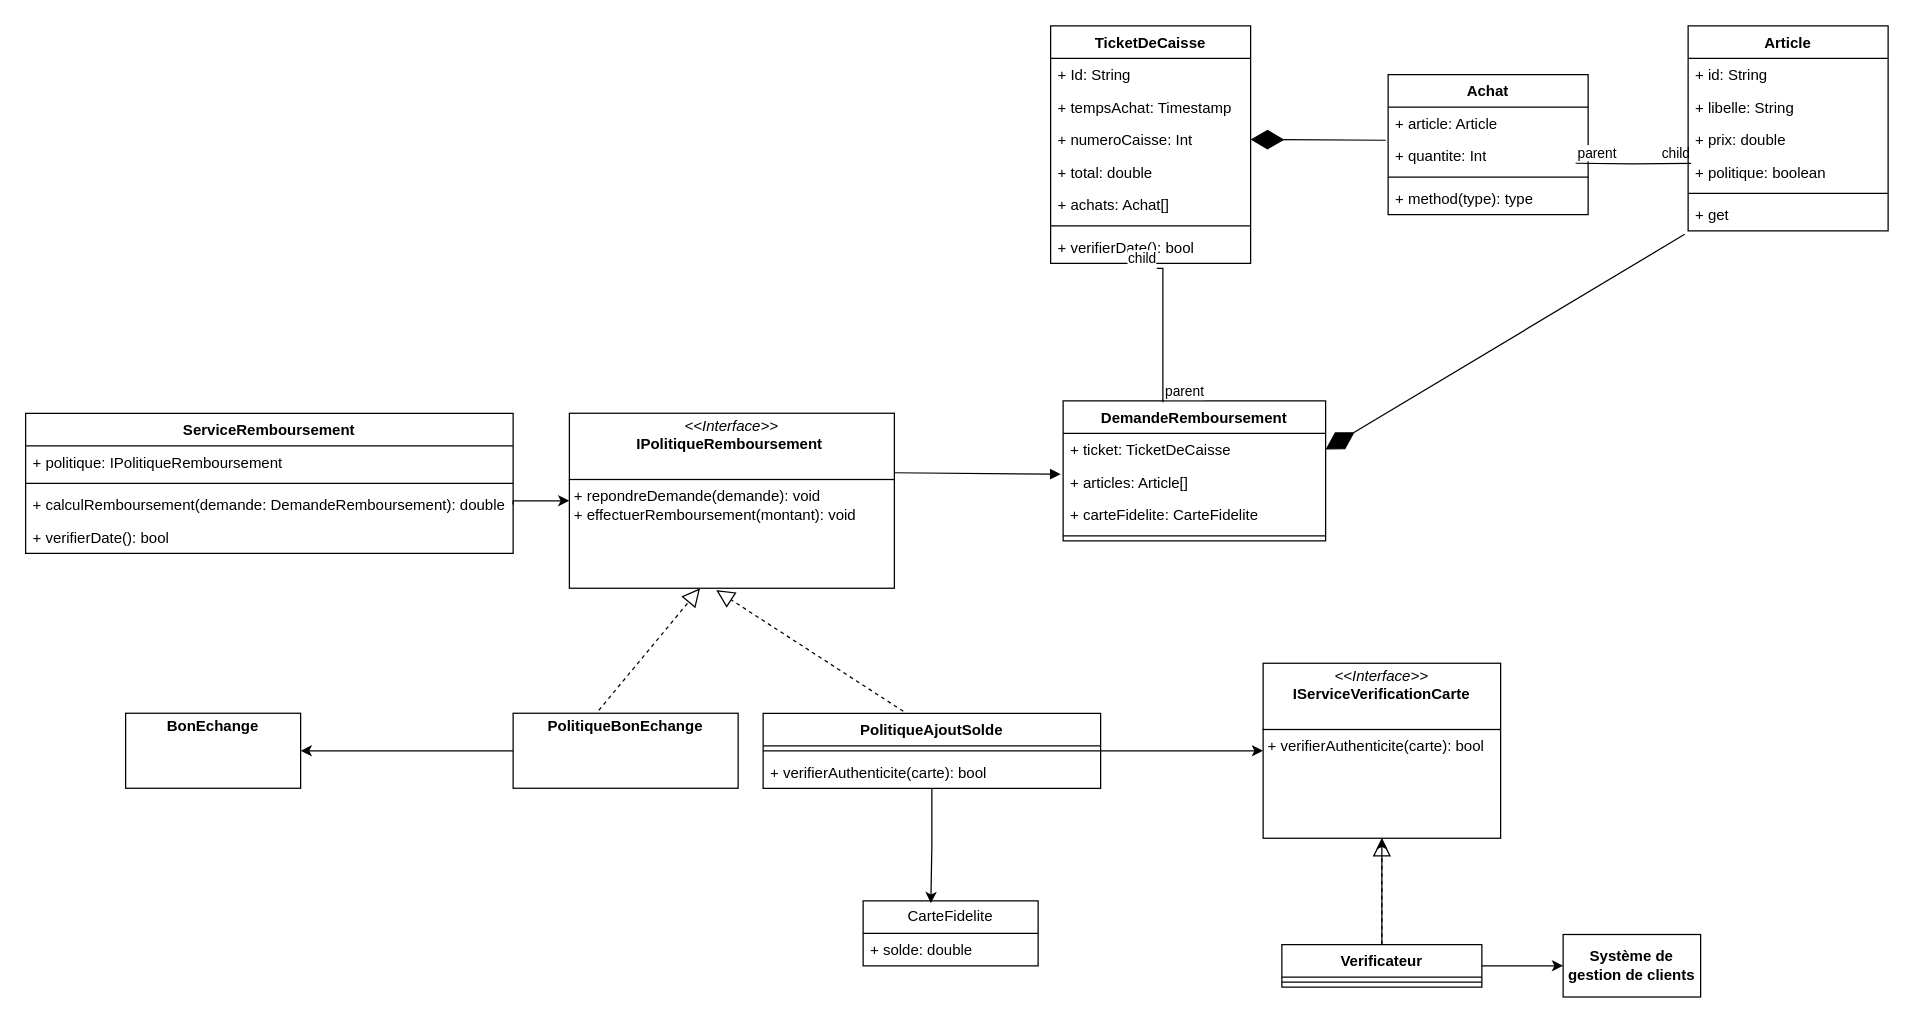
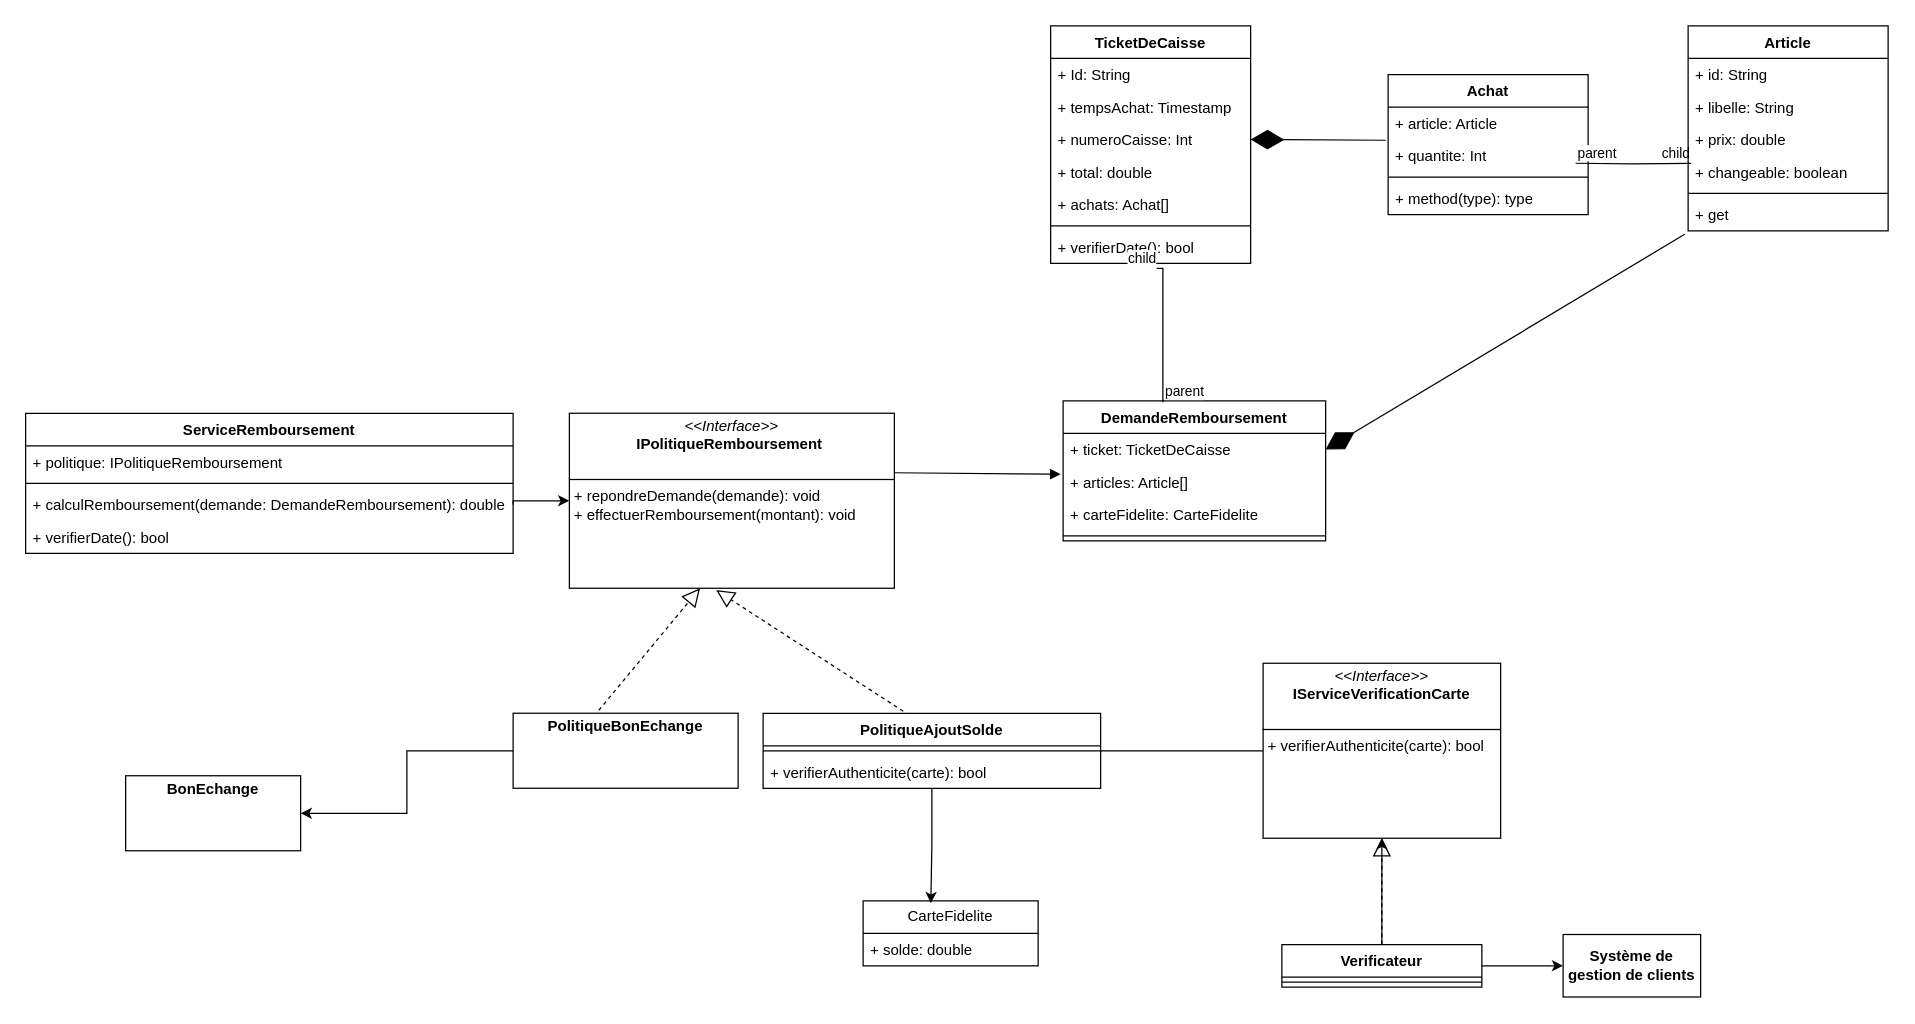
- <mxCell id="22" value="+ politique: boolean" style="text;strokeColor=none;fillColor=none;align=left;verticalAlign=top;spacingLeft=4;spacingRight=4;overflow=hidden;rotatable=0;points=[[0,0.5],[1,0.5]];portConstraint=eastwest;whiteSpace=wrap;html=1;" vertex="1" parent="18"><mxGeometry y="104" width="160" height="26" as="geometry" /></mxCell>
+ <mxCell id="22" value="+ changeable: boolean" style="text;strokeColor=none;fillColor=none;align=left;verticalAlign=top;spacingLeft=4;spacingRight=4;overflow=hidden;rotatable=0;points=[[0,0.5],[1,0.5]];portConstraint=eastwest;whiteSpace=wrap;html=1;" vertex="1" parent="18"><mxGeometry y="104" width="160" height="26" as="geometry" /></mxCell>
- <mxCell id="42" value="&lt;p style=&quot;margin:0px;margin-top:4px;text-align:center;&quot;&gt;&lt;b&gt;BonEchange&lt;/b&gt;&lt;/p&gt;" style="verticalAlign=top;align=left;overflow=fill;html=1;whiteSpace=wrap;" vertex="1" parent="1"><mxGeometry x="100" y="570" width="140" height="60" as="geometry" /></mxCell>
+ <mxCell id="42" value="&lt;p style=&quot;margin:0px;margin-top:4px;text-align:center;&quot;&gt;&lt;b&gt;BonEchange&lt;/b&gt;&lt;/p&gt;" style="verticalAlign=top;align=left;overflow=fill;html=1;whiteSpace=wrap;" vertex="1" parent="1"><mxGeometry x="100" y="620" width="140" height="60" as="geometry" /></mxCell>
- <mxCell id="45" style="edgeStyle=orthogonalEdgeStyle;rounded=0;orthogonalLoop=1;jettySize=auto;html=1;entryX=0;entryY=0.5;entryDx=0;entryDy=0;" edge="1" parent="1" source="46" target="52"><mxGeometry relative="1" as="geometry"><mxPoint x="1000" y="600" as="targetPoint" /></mxGeometry></mxCell>
+ <mxCell id="45" style="edgeStyle=orthogonalEdgeStyle;rounded=0;orthogonalLoop=1;jettySize=auto;html=1;entryX=0;entryY=0.5;entryDx=0;entryDy=0;endArrow=none;" edge="1" parent="1" source="46" target="52"><mxGeometry relative="1" as="geometry"><mxPoint x="1000" y="600" as="targetPoint" /></mxGeometry></mxCell>
